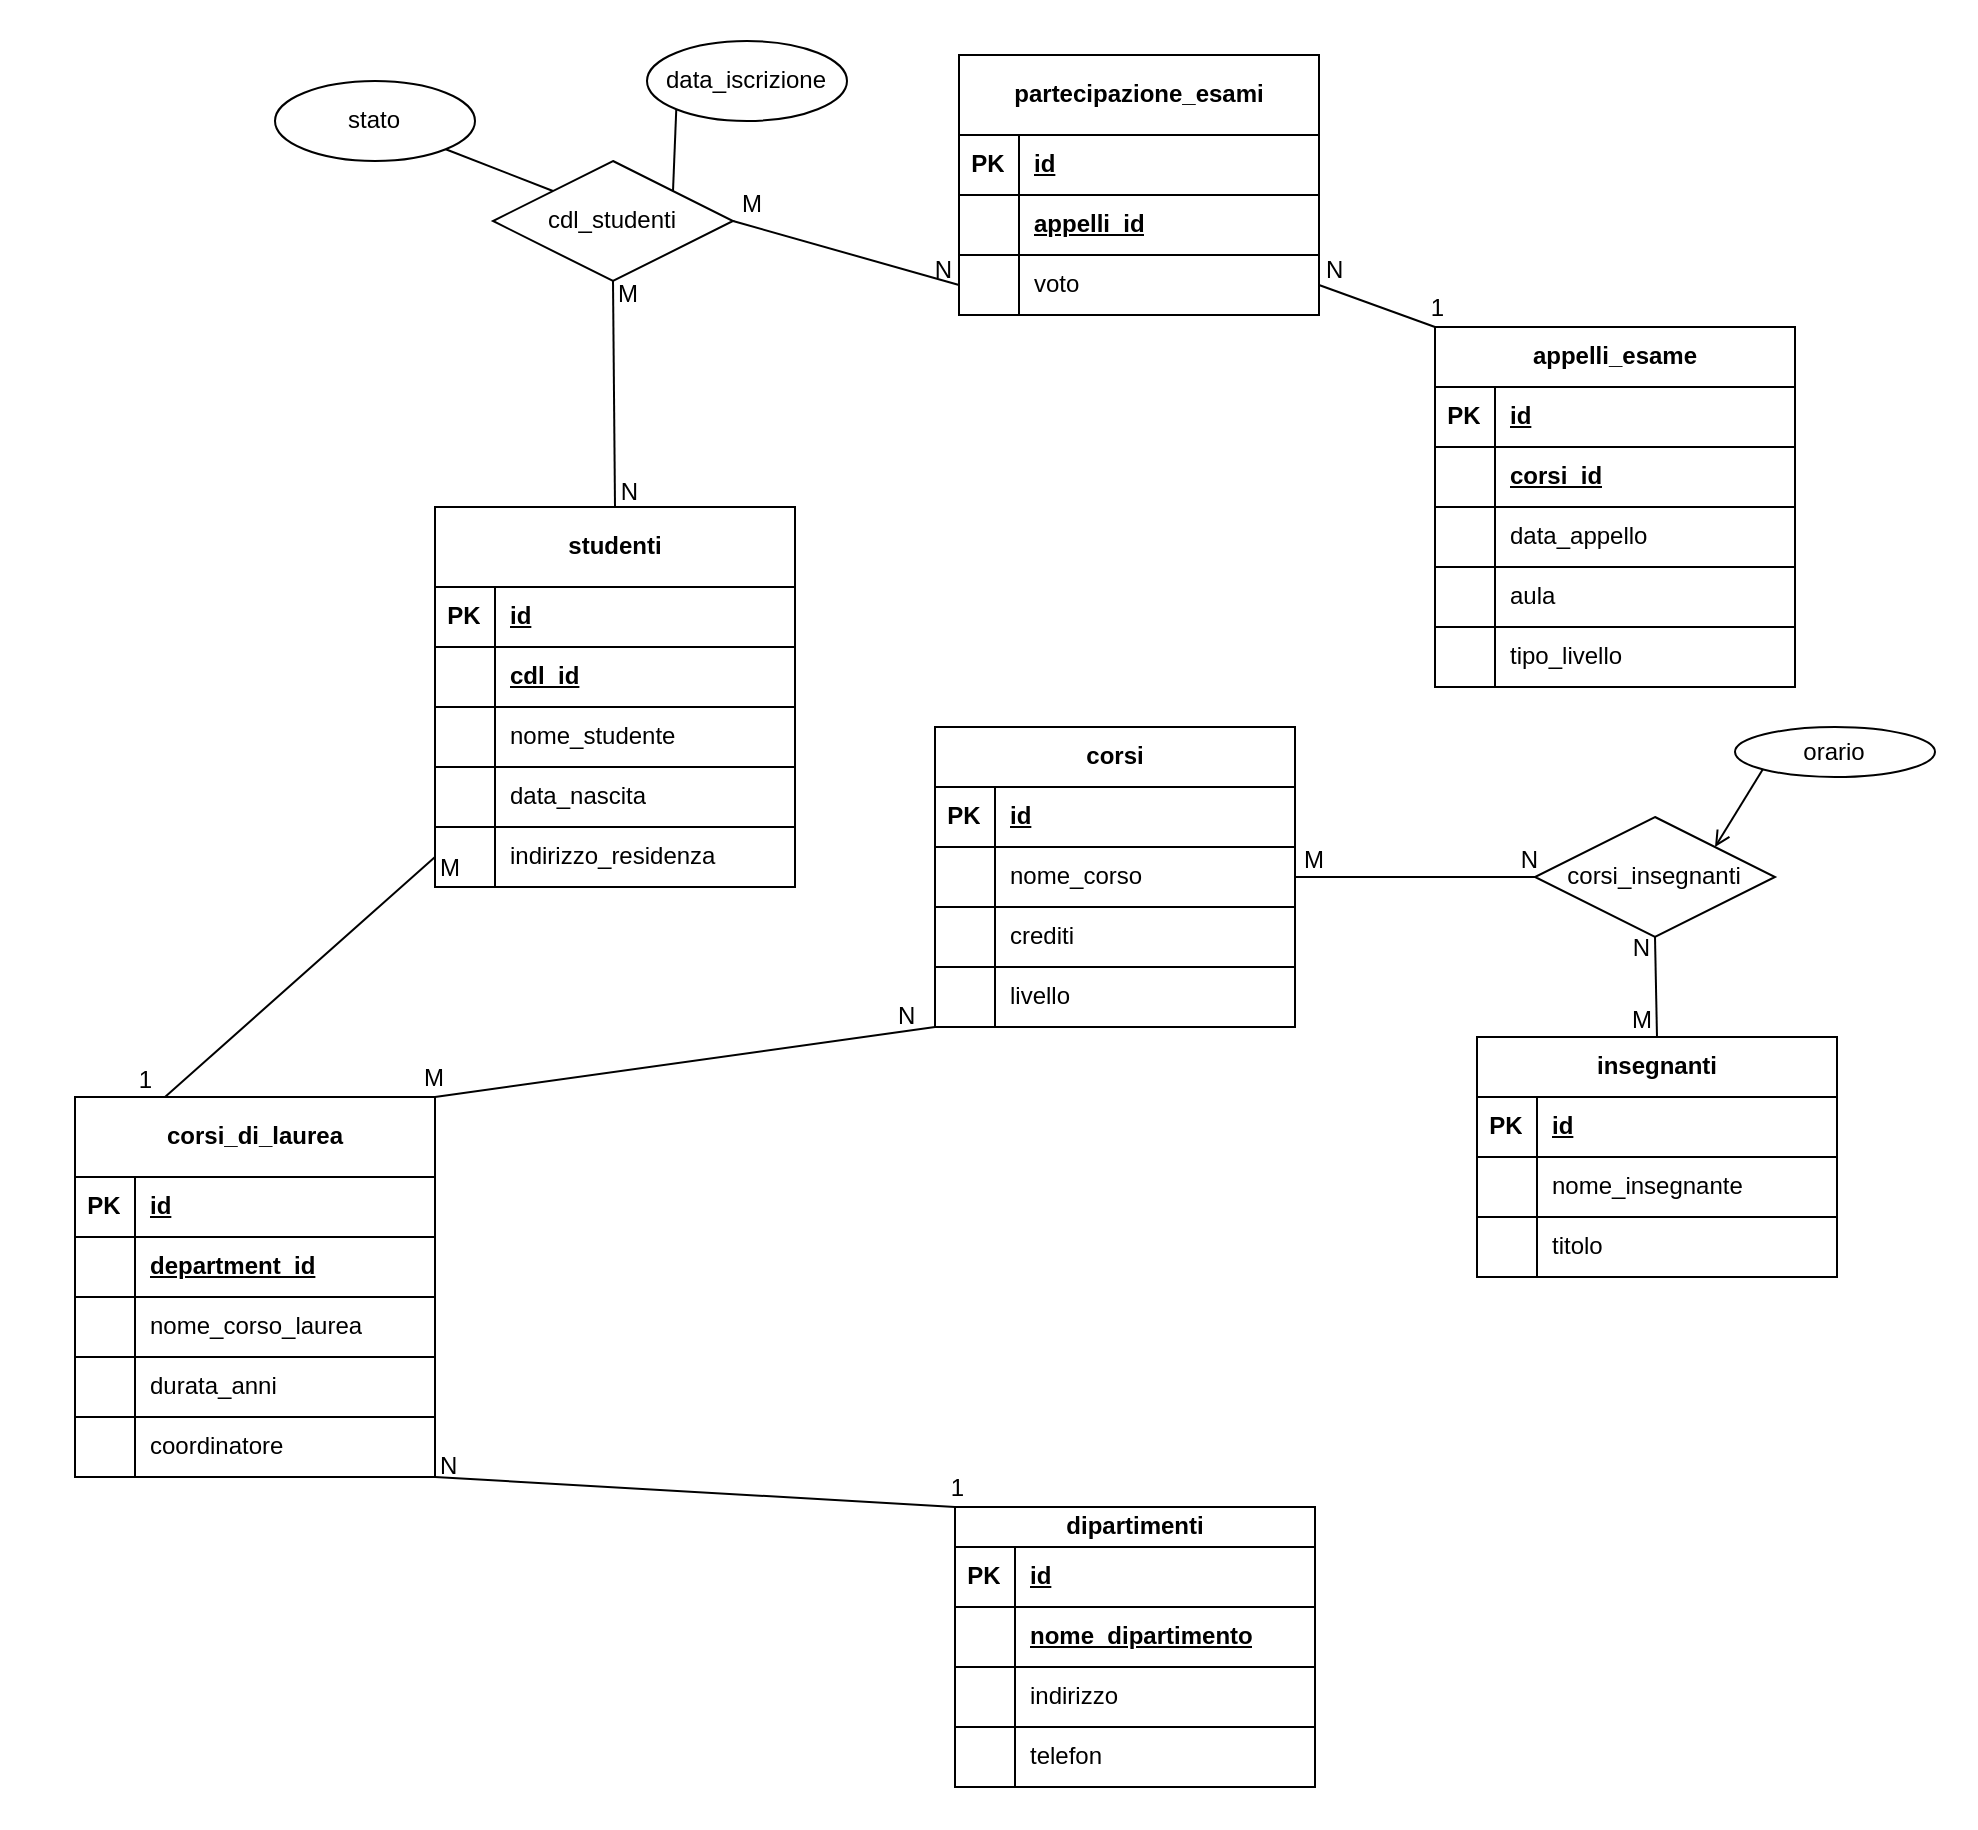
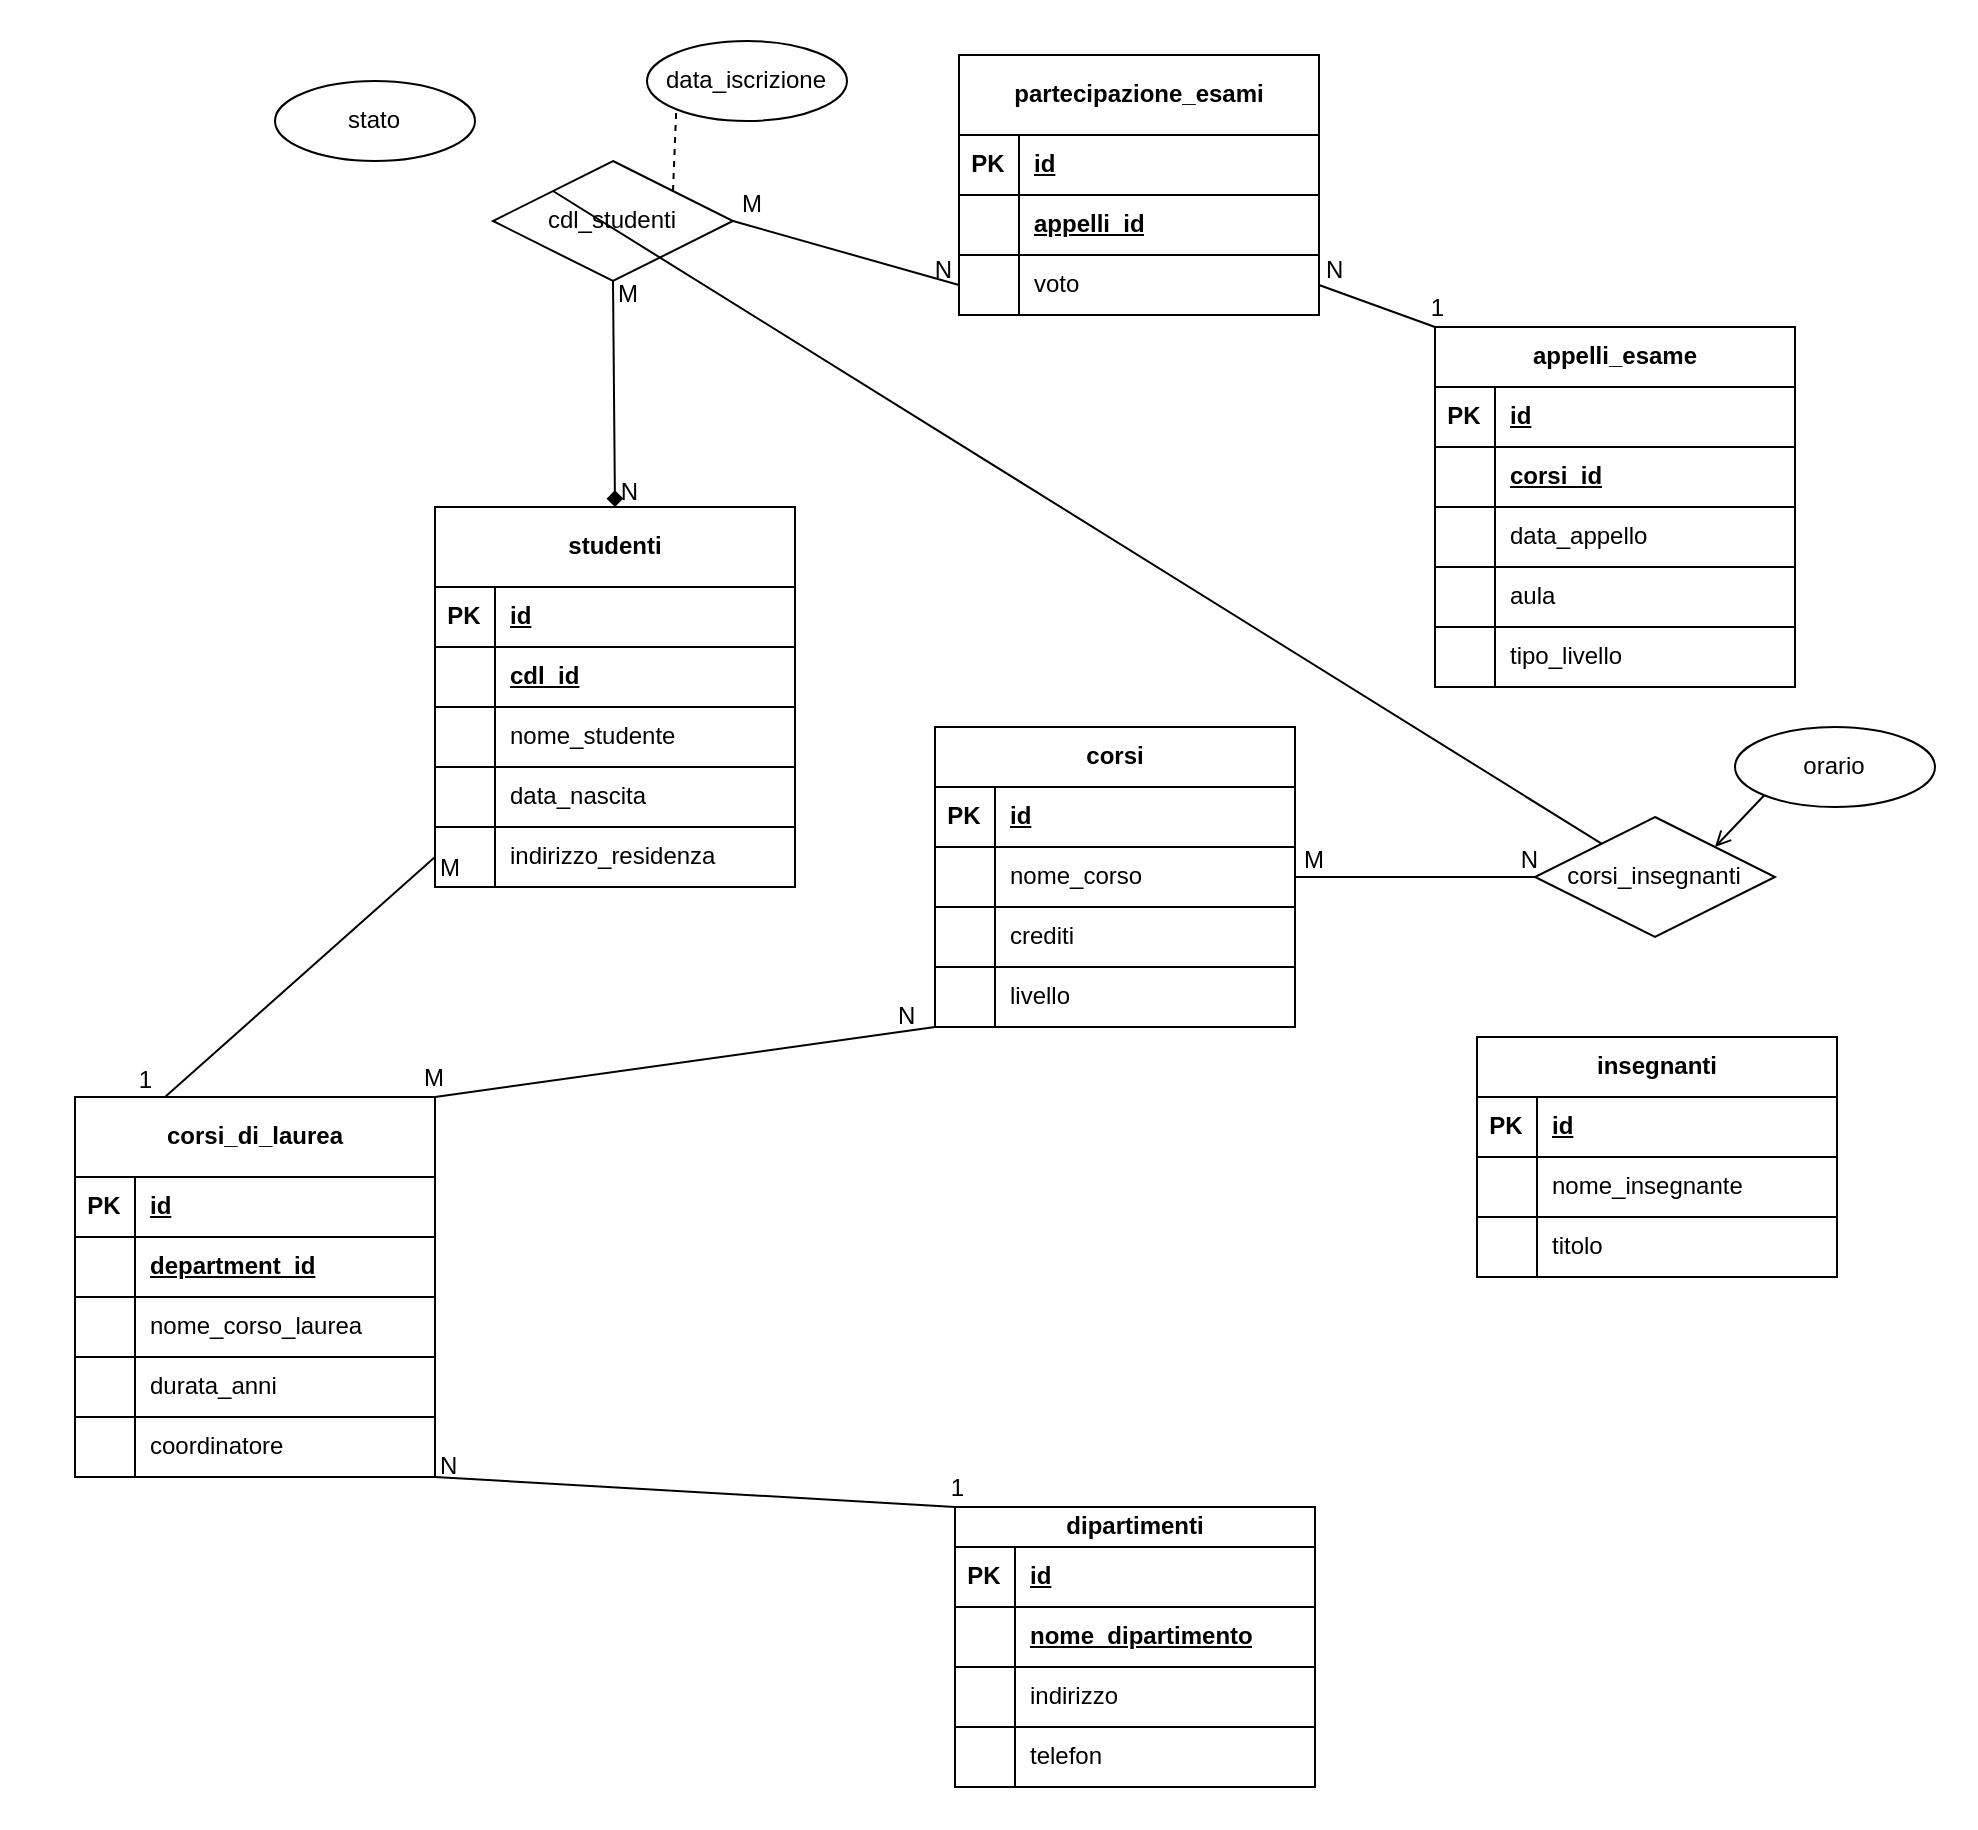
- <mxCell id="129" value="" style="endArrow=none;html=1;rounded=0;fontFamily=Helvetica;fontSize=12;fontColor=default;startSize=0;exitX=1;exitY=0;exitDx=0;exitDy=0;entryX=0;entryY=1;entryDx=0;entryDy=0;" parent="1" source="117" target="128" edge="1"><mxGeometry relative="1" as="geometry"><mxPoint x="436" y="95" as="sourcePoint" /><mxPoint x="647" y="143" as="targetPoint" /></mxGeometry></mxCell>
+ <mxCell id="129" value="" style="endArrow=none;html=1;rounded=0;fontFamily=Helvetica;fontSize=12;fontColor=default;startSize=0;exitX=1;exitY=0;exitDx=0;exitDy=0;entryX=0;entryY=1;entryDx=0;entryDy=0;dashed=1;" parent="1" source="117" target="128" edge="1"><mxGeometry relative="1" as="geometry"><mxPoint x="436" y="95" as="sourcePoint" /><mxPoint x="647" y="143" as="targetPoint" /></mxGeometry></mxCell>
- <mxCell id="127" value="" style="endArrow=none;html=1;rounded=0;fontFamily=Helvetica;fontSize=12;fontColor=default;startSize=0;exitX=0;exitY=0;exitDx=0;exitDy=0;entryX=1;entryY=1;entryDx=0;entryDy=0;" parent="1" source="117" target="126" edge="1"><mxGeometry relative="1" as="geometry"><mxPoint x="327" y="143" as="sourcePoint" /><mxPoint x="487" y="143" as="targetPoint" /></mxGeometry></mxCell>
+ <mxCell id="127" value="" style="endArrow=none;html=1;rounded=0;fontFamily=Helvetica;fontSize=12;fontColor=default;startSize=0;exitX=0;exitY=0;exitDx=0;exitDy=0;" parent="1" source="117" target="60" edge="1"><mxGeometry relative="1" as="geometry"><mxPoint x="327" y="143" as="sourcePoint" /><mxPoint x="487" y="143" as="targetPoint" /></mxGeometry></mxCell>
- <mxCell id="121" value="" style="endArrow=none;html=1;rounded=0;exitX=0.5;exitY=1;exitDx=0;exitDy=0;entryX=0.5;entryY=0;entryDx=0;entryDy=0;" parent="1" source="117" target="83" edge="1"><mxGeometry relative="1" as="geometry"><mxPoint x="376" y="120" as="sourcePoint" /><mxPoint x="497" y="120" as="targetPoint" /></mxGeometry></mxCell>
+ <mxCell id="121" value="" style="endArrow=diamond;html=1;rounded=0;exitX=0.5;exitY=1;exitDx=0;exitDy=0;entryX=0.5;entryY=0;entryDx=0;entryDy=0;" parent="1" source="117" target="83" edge="1"><mxGeometry relative="1" as="geometry"><mxPoint x="376" y="120" as="sourcePoint" /><mxPoint x="497" y="120" as="targetPoint" /></mxGeometry></mxCell>
- <mxCell id="124" value="orario" style="ellipse;whiteSpace=wrap;html=1;align=center;strokeColor=default;verticalAlign=middle;fontFamily=Helvetica;fontSize=12;fontColor=default;startSize=0;fillColor=none;" parent="1" vertex="1"><mxGeometry x="867" y="363" width="100" height="25" as="geometry" /></mxCell>
+ <mxCell id="124" value="orario" style="ellipse;whiteSpace=wrap;html=1;align=center;strokeColor=default;verticalAlign=middle;fontFamily=Helvetica;fontSize=12;fontColor=default;startSize=0;fillColor=none;" parent="1" vertex="1"><mxGeometry x="867" y="363" width="100" height="40" as="geometry" /></mxCell>
- <mxCell id="64" value="" style="endArrow=none;html=1;rounded=0;exitX=0.5;exitY=0;exitDx=0;exitDy=0;entryX=0.5;entryY=1;entryDx=0;entryDy=0;" parent="1" source="50" target="60" edge="1"><mxGeometry relative="1" as="geometry"><mxPoint x="677" y="448" as="sourcePoint" /><mxPoint x="777" y="448" as="targetPoint" /></mxGeometry></mxCell>
- <mxCell id="65" value="M" style="resizable=0;html=1;whiteSpace=wrap;align=left;verticalAlign=bottom;" parent="64" connectable="0" vertex="1"><mxGeometry x="-1" relative="1" as="geometry"><mxPoint x="-14" as="offset" /></mxGeometry></mxCell>
- <mxCell id="66" value="N" style="resizable=0;html=1;whiteSpace=wrap;align=right;verticalAlign=bottom;" parent="64" connectable="0" vertex="1"><mxGeometry x="1" relative="1" as="geometry"><mxPoint x="-1" y="14" as="offset" /></mxGeometry></mxCell>
